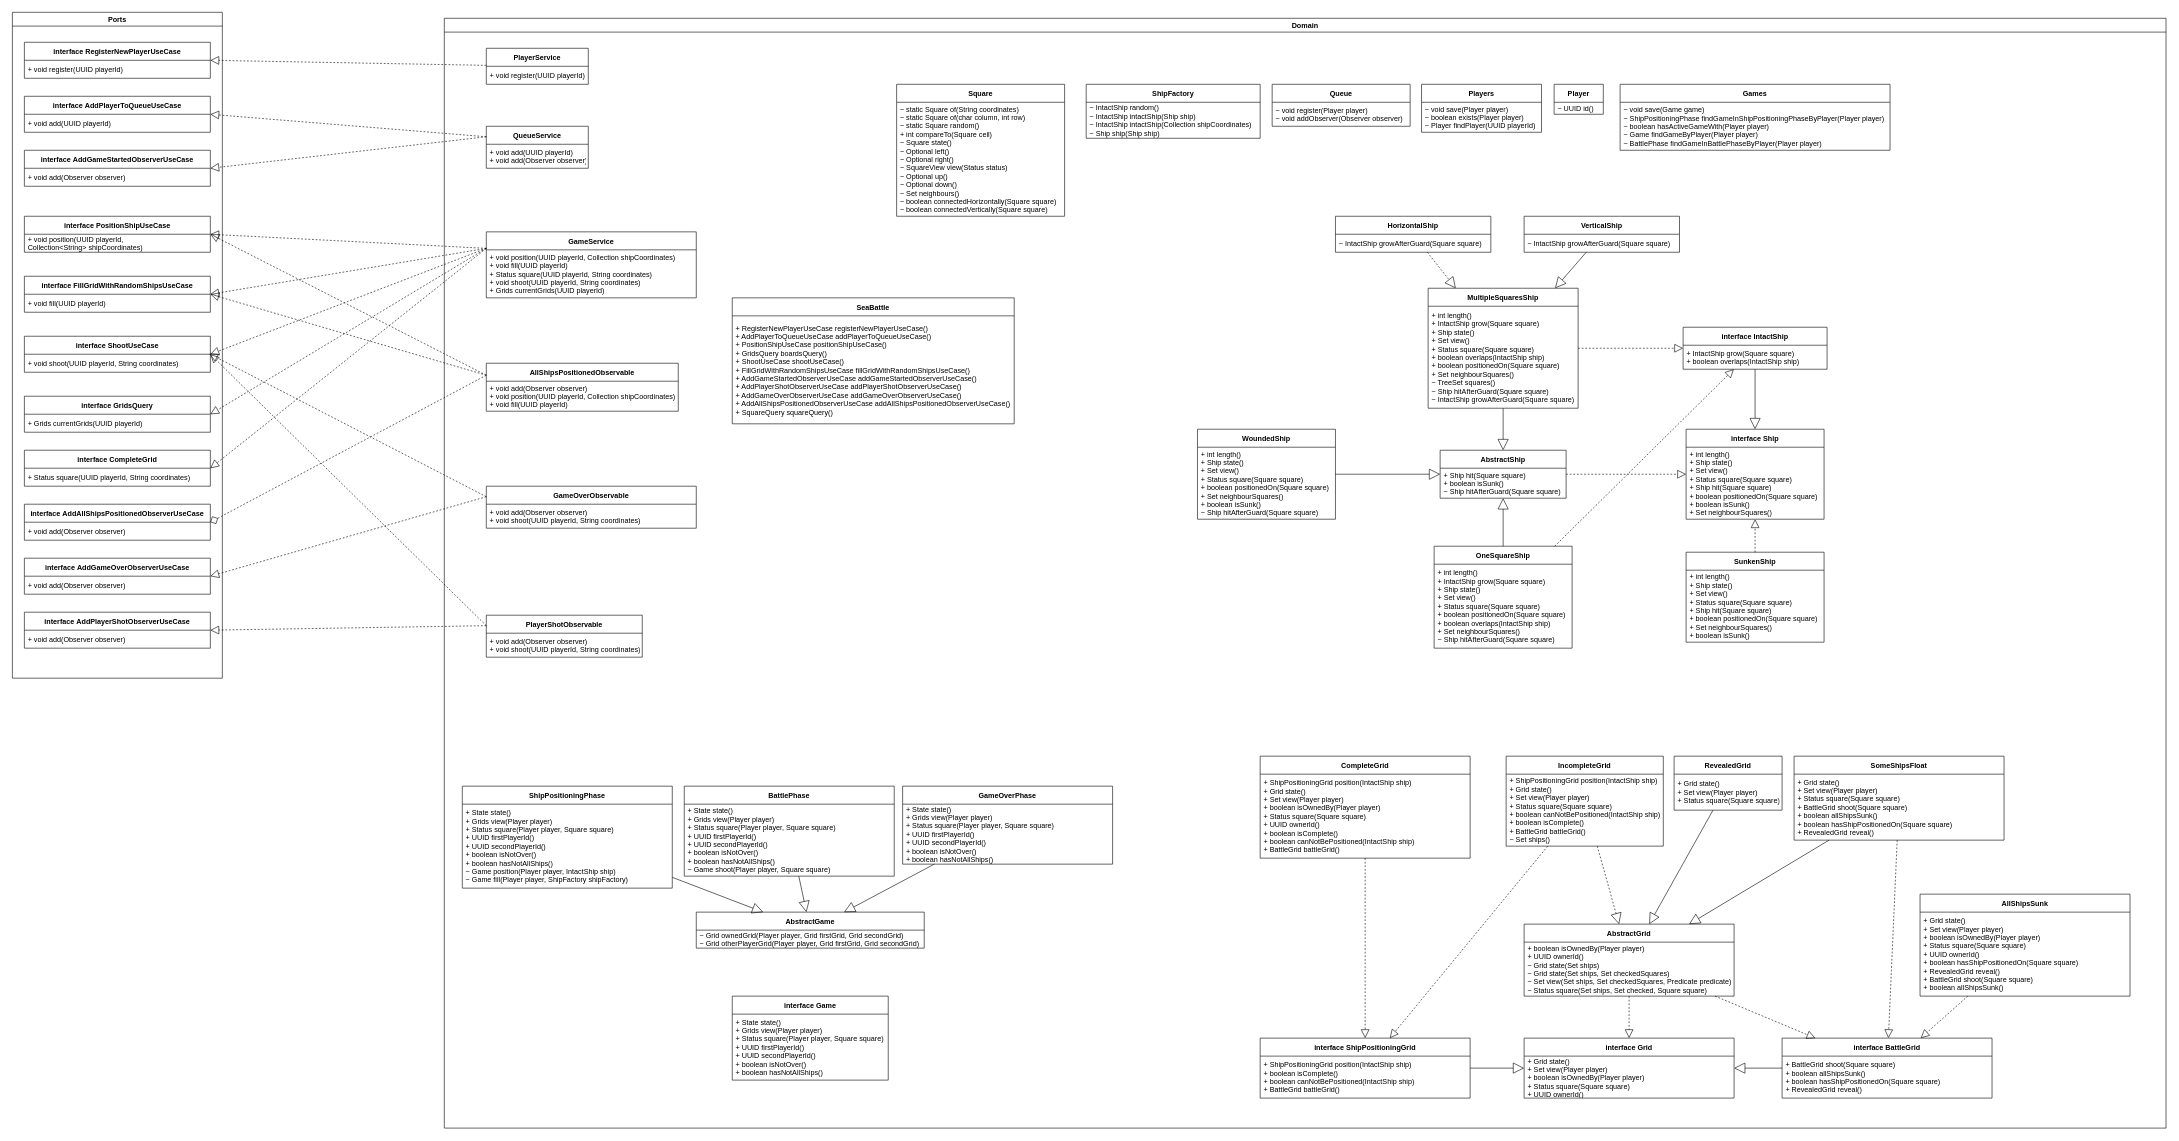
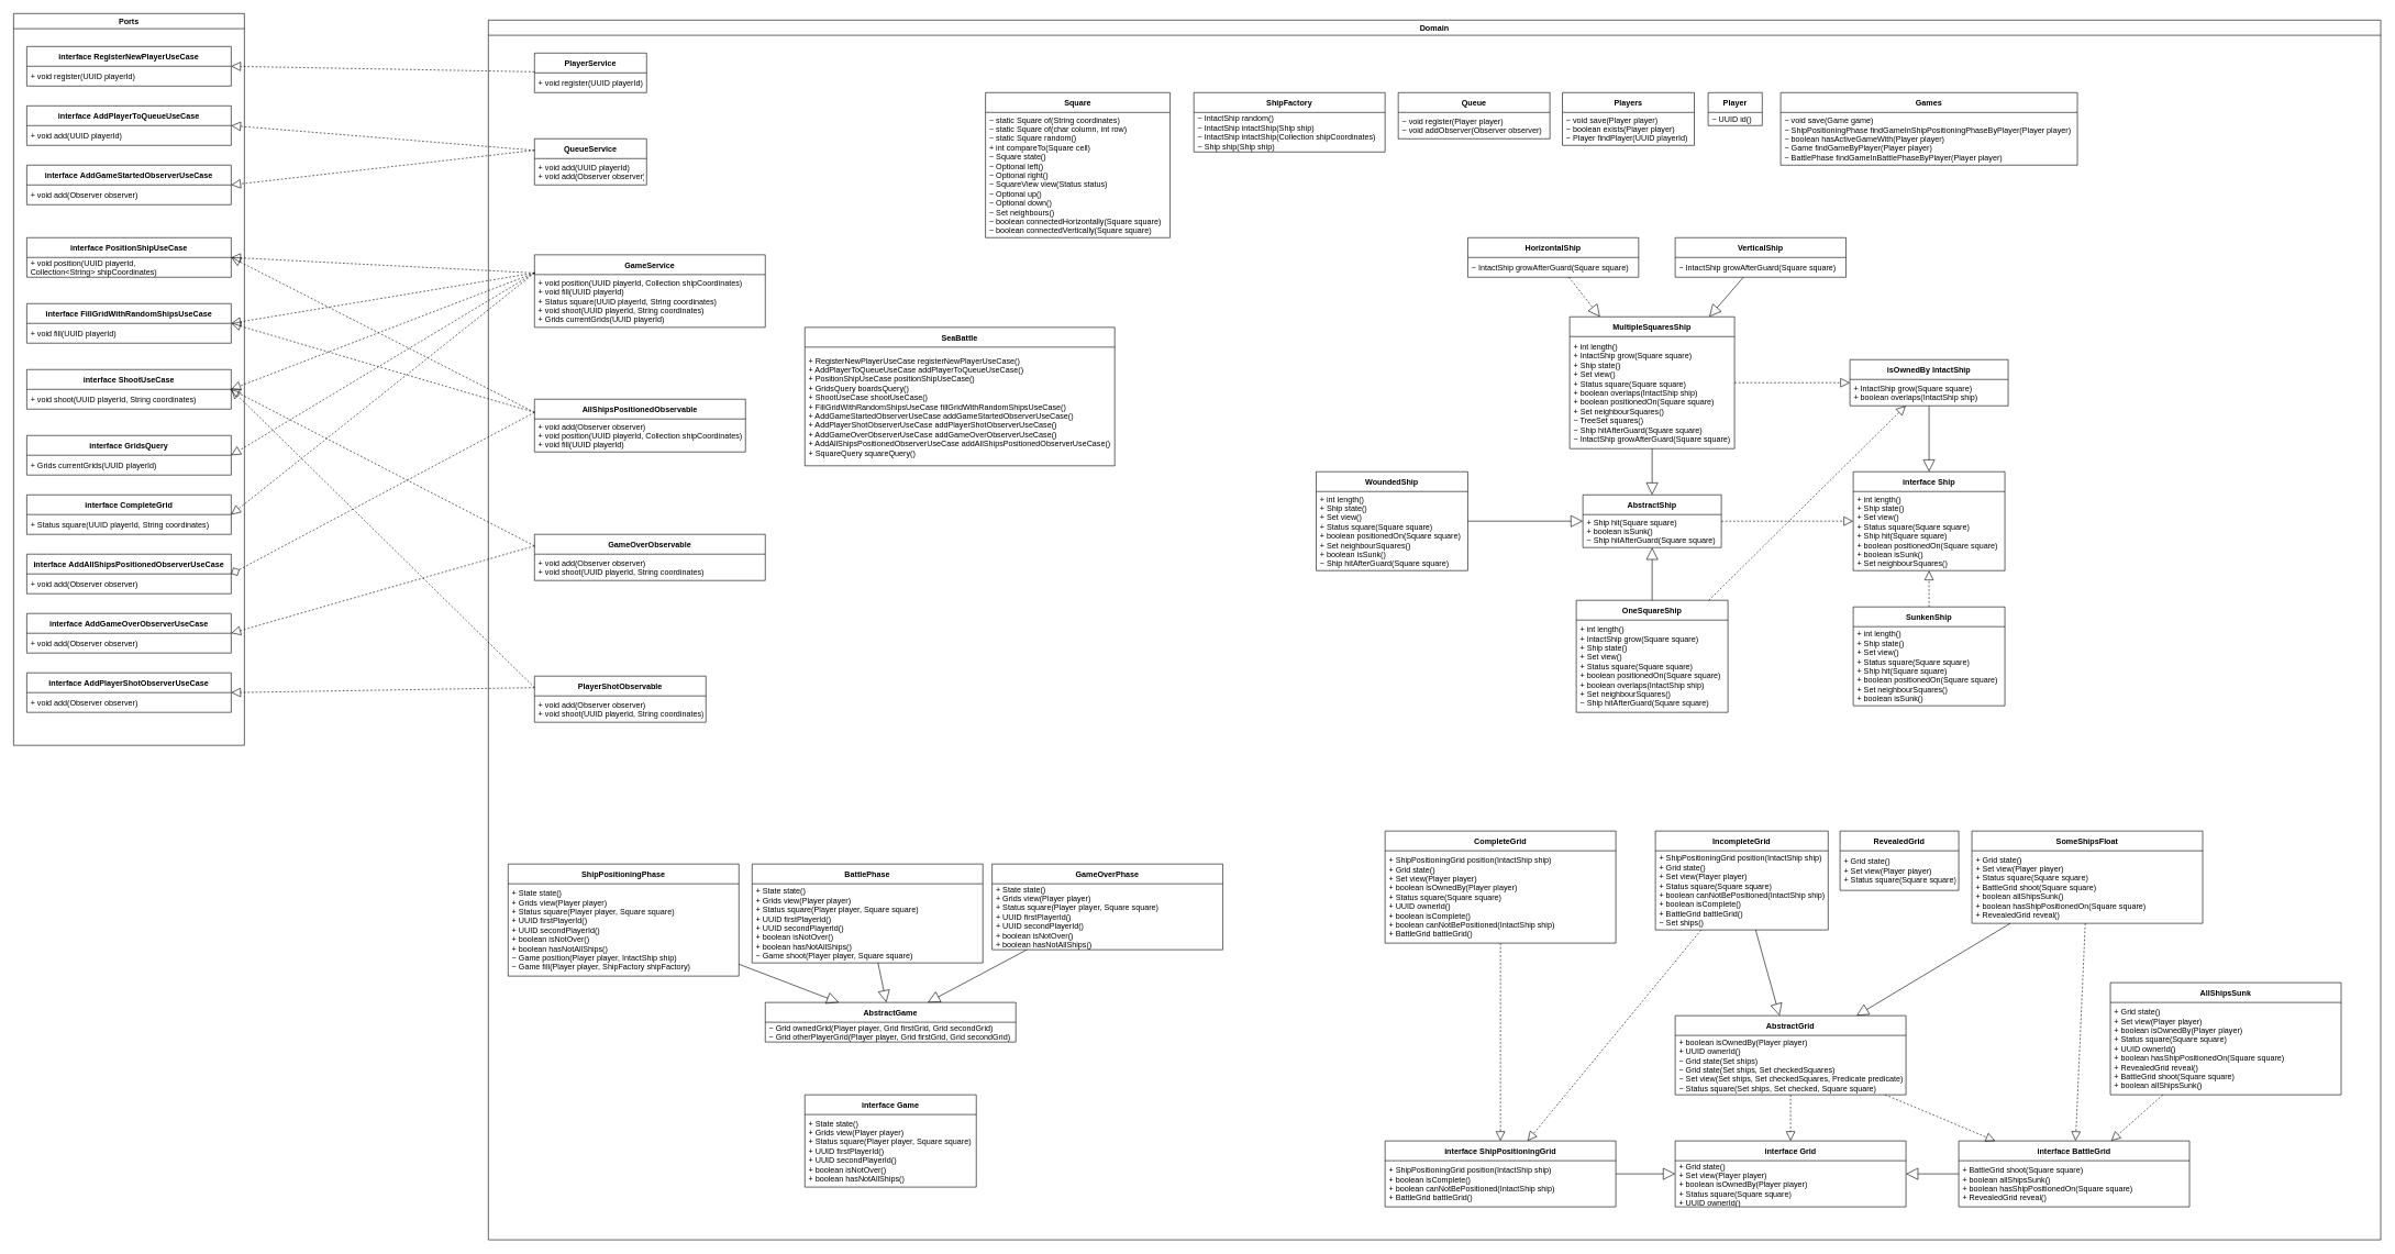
- <mxCell id="52" value="interface IntactShip" style="swimlane;fontStyle=1;childLayout=stackLayout;horizontal=1;startSize=30;horizontalStack=0;resizeParent=1;resizeParentMax=0;resizeLast=0;collapsible=1;marginBottom=0;" vertex="1" parent="25"><mxGeometry x="2065" y="515" width="240" height="70" as="geometry" /></mxCell>
+ <mxCell id="52" value="isOwnedBy IntactShip" style="swimlane;fontStyle=1;childLayout=stackLayout;horizontal=1;startSize=30;horizontalStack=0;resizeParent=1;resizeParentMax=0;resizeLast=0;collapsible=1;marginBottom=0;" vertex="1" parent="25"><mxGeometry x="2065" y="515" width="240" height="70" as="geometry" /></mxCell>
- <mxCell id="117" value="" style="endArrow=block;endSize=16;endFill=0;html=1;rounded=0;strokeColor=default;" edge="1" parent="25" source="115" target="110"><mxGeometry x="-0.295" y="20" width="160" relative="1" as="geometry"><mxPoint x="1979.571" y="1600" as="sourcePoint" /><mxPoint x="1988.143" y="1675" as="targetPoint" /><mxPoint as="offset" /></mxGeometry></mxCell>
- <mxCell id="113" value="" style="endArrow=block;endSize=16;endFill=0;html=1;rounded=0;strokeColor=default;dashed=1;" edge="1" parent="25" source="108" target="110"><mxGeometry x="-0.295" y="20" width="160" relative="1" as="geometry"><mxPoint x="1735" y="1810" as="sourcePoint" /><mxPoint x="1865" y="1860" as="targetPoint" /><mxPoint as="offset" /></mxGeometry></mxCell>
+ <mxCell id="113" value="" style="endArrow=block;endSize=16;endFill=0;html=1;rounded=0;strokeColor=default;" edge="1" parent="25" source="108" target="110"><mxGeometry x="-0.295" y="20" width="160" relative="1" as="geometry"><mxPoint x="1735" y="1810" as="sourcePoint" /><mxPoint x="1865" y="1860" as="targetPoint" /><mxPoint as="offset" /></mxGeometry></mxCell>
